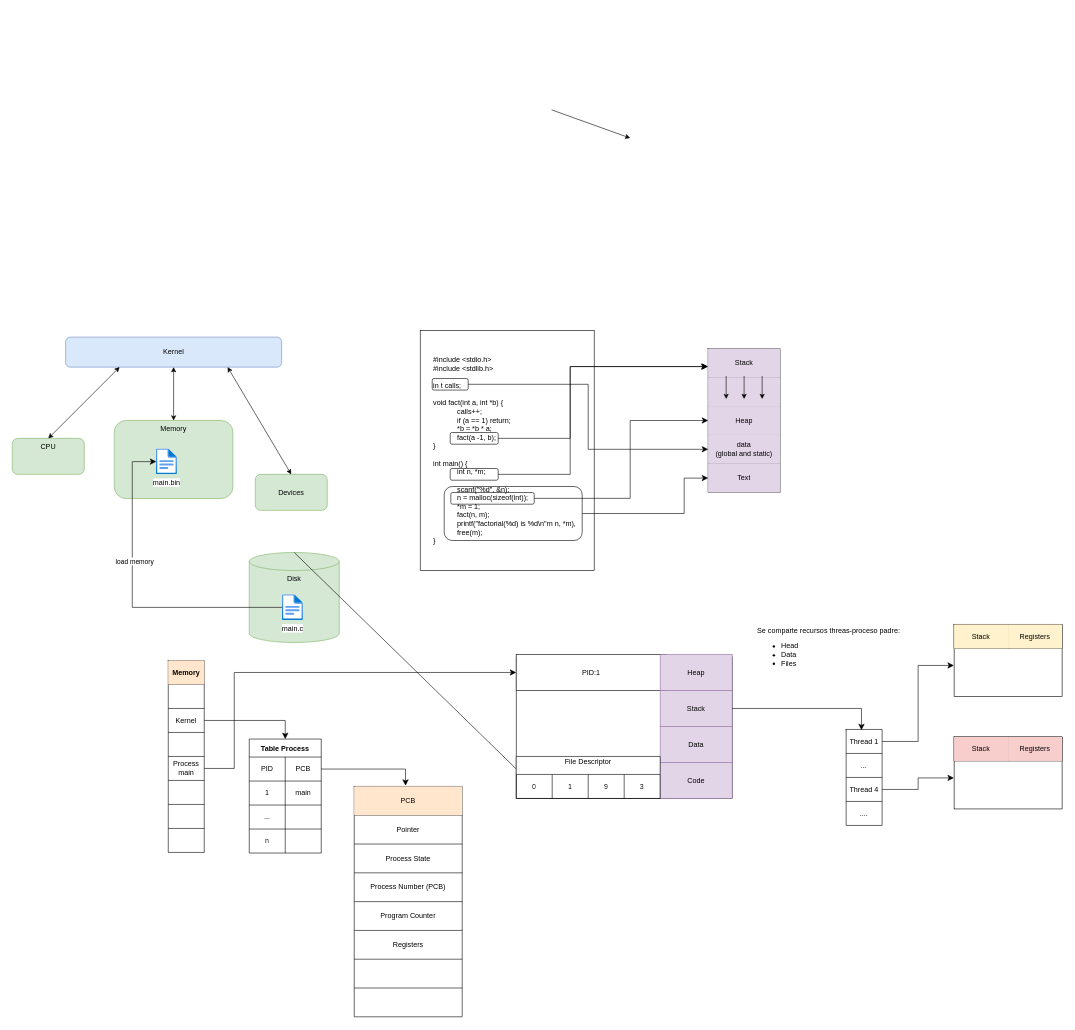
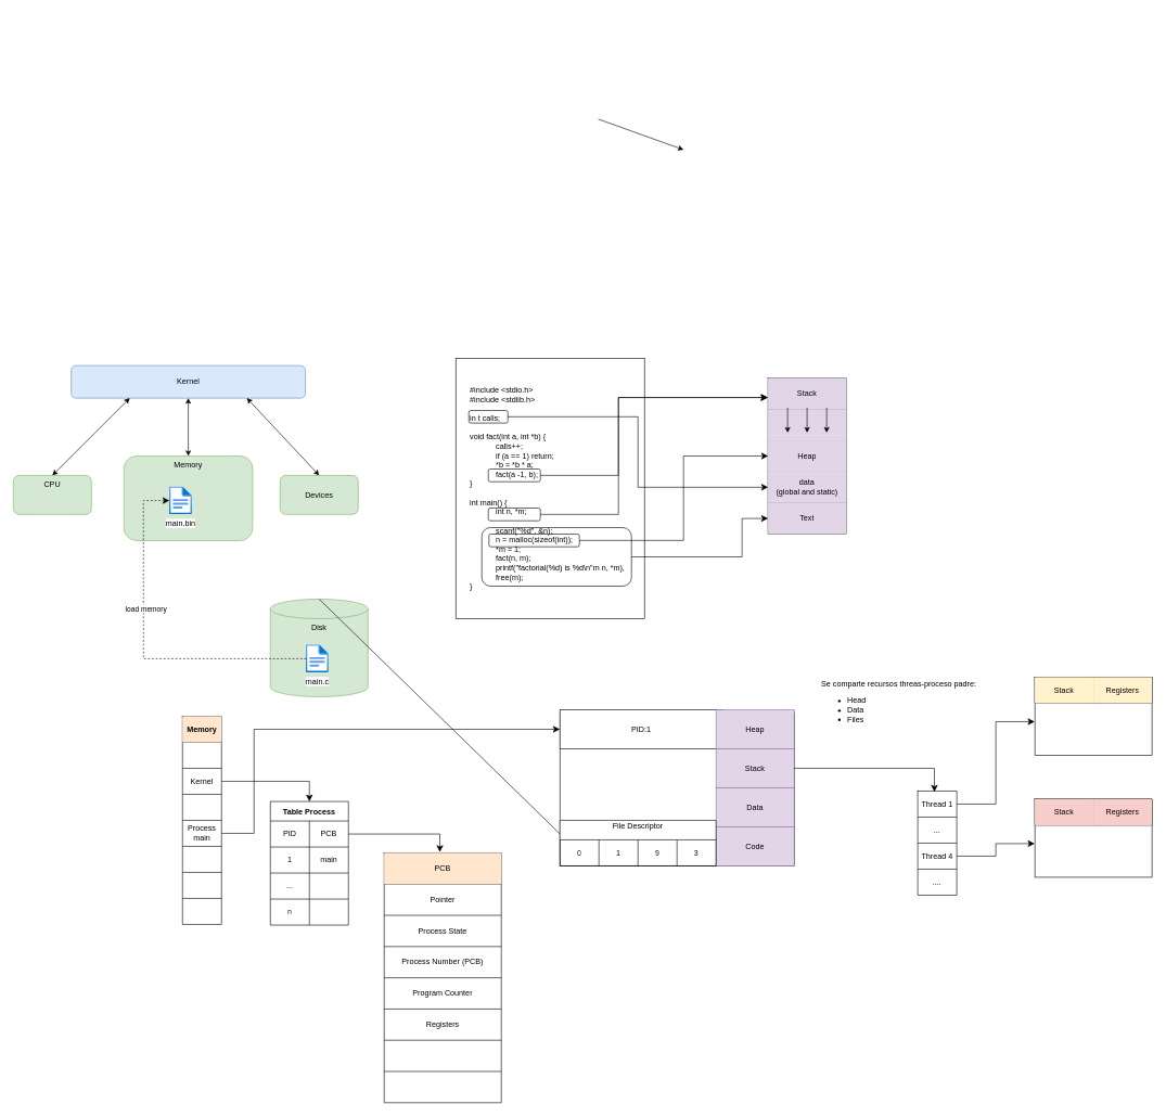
- <mxCell id="36" value="Devices" style="rounded=1;whiteSpace=wrap;html=1;fillColor=#d5e8d4;strokeColor=#82b366;" vertex="1" parent="1"><mxGeometry x="425" y="789.75" width="120" height="60" as="geometry" /></mxCell>
+ <mxCell id="36" value="Devices" style="rounded=1;whiteSpace=wrap;html=1;fillColor=#d5e8d4;strokeColor=#82b366;" vertex="1" parent="1"><mxGeometry x="430" y="729.75" width="120" height="60" as="geometry" /></mxCell>
- <mxCell id="41" value="" style="edgeStyle=elbowEdgeStyle;elbow=horizontal;endArrow=classic;html=1;curved=0;rounded=0;endSize=8;startSize=8;" edge="1" parent="1" source="6" target="8"><mxGeometry width="50" height="50" relative="1" as="geometry"><mxPoint x="210" y="1000" as="sourcePoint" /><mxPoint x="260" y="950" as="targetPoint" /><Array as="points"><mxPoint x="220" y="890" /></Array></mxGeometry></mxCell>
+ <mxCell id="41" value="" style="edgeStyle=elbowEdgeStyle;elbow=horizontal;endArrow=classic;html=1;curved=0;rounded=0;endSize=8;startSize=8;dashed=1;" edge="1" parent="1" source="6" target="8"><mxGeometry width="50" height="50" relative="1" as="geometry"><mxPoint x="210" y="1000" as="sourcePoint" /><mxPoint x="260" y="950" as="targetPoint" /><Array as="points"><mxPoint x="220" y="890" /></Array></mxGeometry></mxCell>
